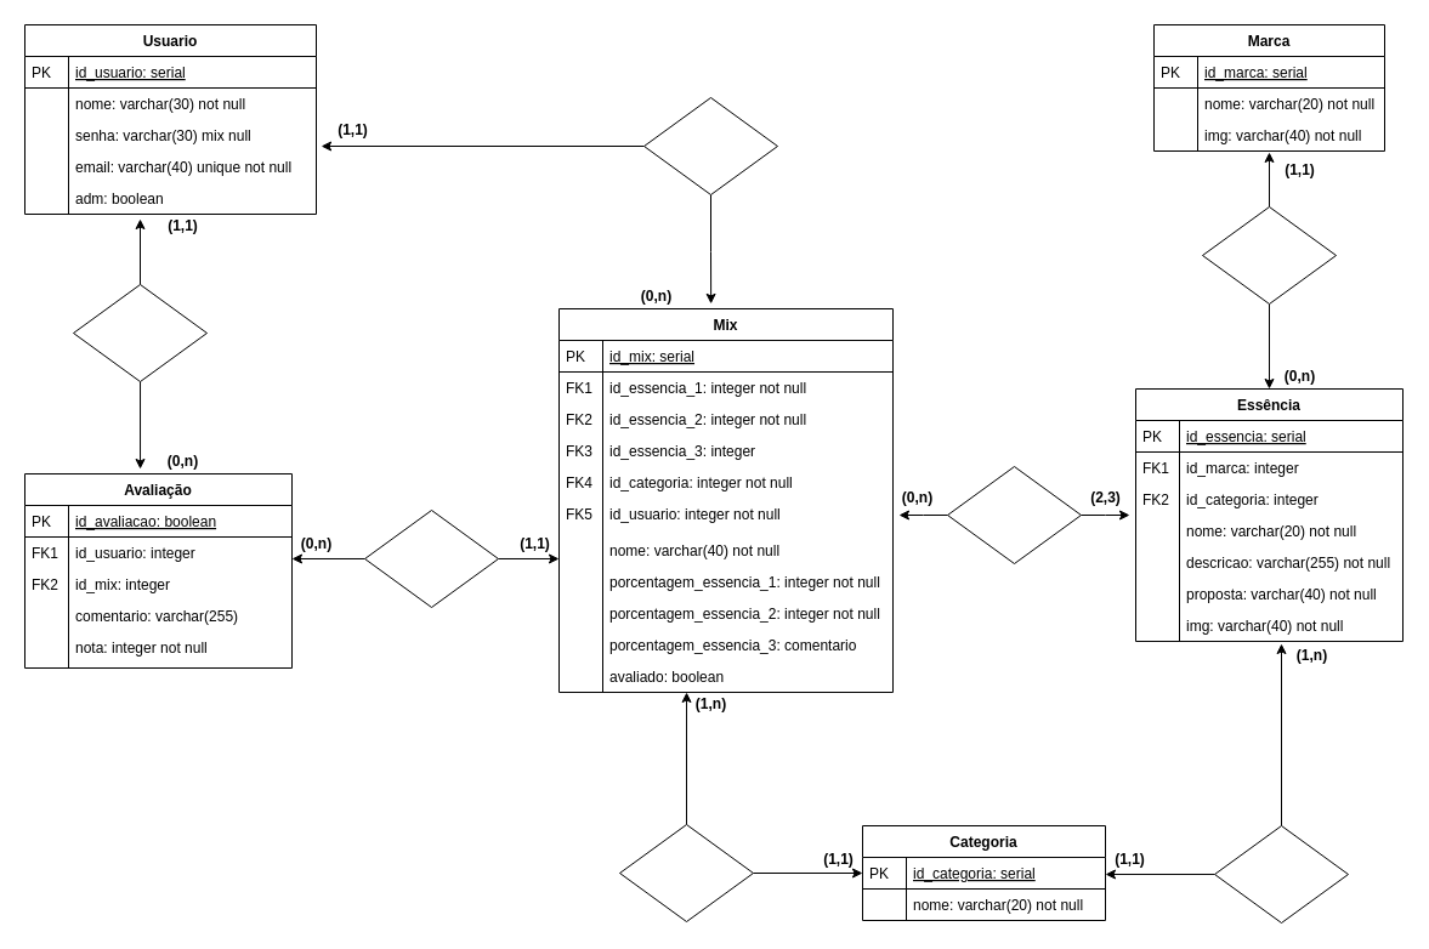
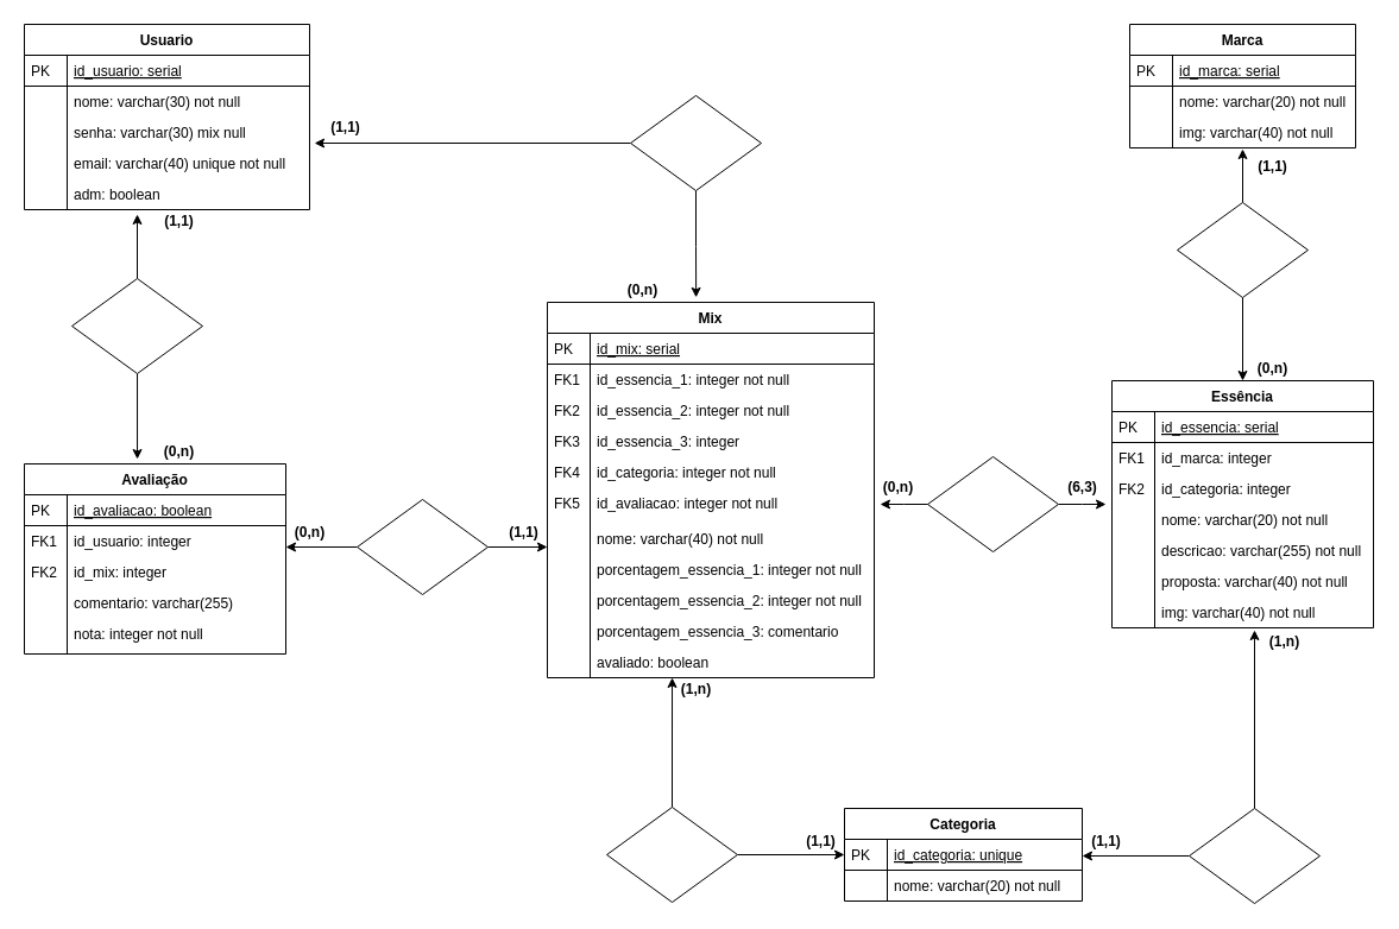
- <mxCell id="106" value="&lt;b&gt;(&lt;/b&gt;&lt;b&gt;2,3&lt;/b&gt;&lt;b&gt;)&lt;/b&gt;" style="text;html=1;align=center;verticalAlign=middle;resizable=0;points=[];autosize=1;" parent="1" vertex="1"><mxGeometry x="890" y="400" width="40" height="20" as="geometry" /></mxCell>
+ <mxCell id="106" value="&lt;b&gt;(&lt;/b&gt;&lt;b&gt;6,3&lt;/b&gt;&lt;b&gt;)&lt;/b&gt;" style="text;html=1;align=center;verticalAlign=middle;resizable=0;points=[];autosize=1;" parent="1" vertex="1"><mxGeometry x="890" y="400" width="40" height="20" as="geometry" /></mxCell>
- <mxCell id="28" value="id_usuario: integer not null" style="shape=partialRectangle;top=0;left=0;right=0;bottom=0;align=left;verticalAlign=top;fillColor=none;spacingLeft=40;spacingRight=4;overflow=hidden;rotatable=0;points=[[0,0.5],[1,0.5]];portConstraint=eastwest;dropTarget=0;rounded=0;shadow=0;strokeWidth=1;" parent="17" vertex="1"><mxGeometry y="156" width="275" height="30" as="geometry" /></mxCell>
+ <mxCell id="28" value="id_avaliacao: integer not null" style="shape=partialRectangle;top=0;left=0;right=0;bottom=0;align=left;verticalAlign=top;fillColor=none;spacingLeft=40;spacingRight=4;overflow=hidden;rotatable=0;points=[[0,0.5],[1,0.5]];portConstraint=eastwest;dropTarget=0;rounded=0;shadow=0;strokeWidth=1;" parent="17" vertex="1"><mxGeometry y="156" width="275" height="30" as="geometry" /></mxCell>
- <mxCell id="66" value="id_categoria: serial" style="shape=partialRectangle;top=0;left=0;right=0;bottom=1;align=left;verticalAlign=top;fillColor=none;spacingLeft=40;spacingRight=4;overflow=hidden;rotatable=0;points=[[0,0.5],[1,0.5]];portConstraint=eastwest;dropTarget=0;rounded=0;shadow=0;strokeWidth=1;fontStyle=4" parent="65" vertex="1"><mxGeometry y="26" width="200" height="26" as="geometry" /></mxCell>
+ <mxCell id="66" value="id_categoria: unique" style="shape=partialRectangle;top=0;left=0;right=0;bottom=1;align=left;verticalAlign=top;fillColor=none;spacingLeft=40;spacingRight=4;overflow=hidden;rotatable=0;points=[[0,0.5],[1,0.5]];portConstraint=eastwest;dropTarget=0;rounded=0;shadow=0;strokeWidth=1;fontStyle=4" parent="65" vertex="1"><mxGeometry y="26" width="200" height="26" as="geometry" /></mxCell>
